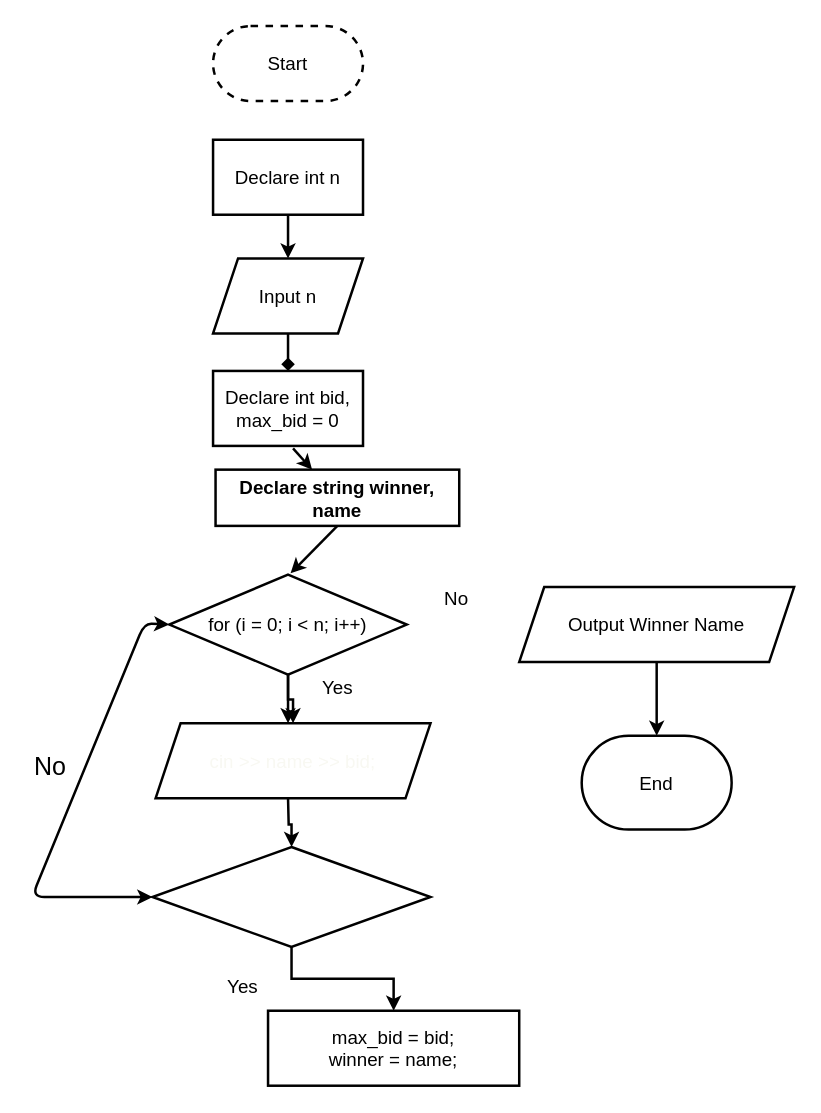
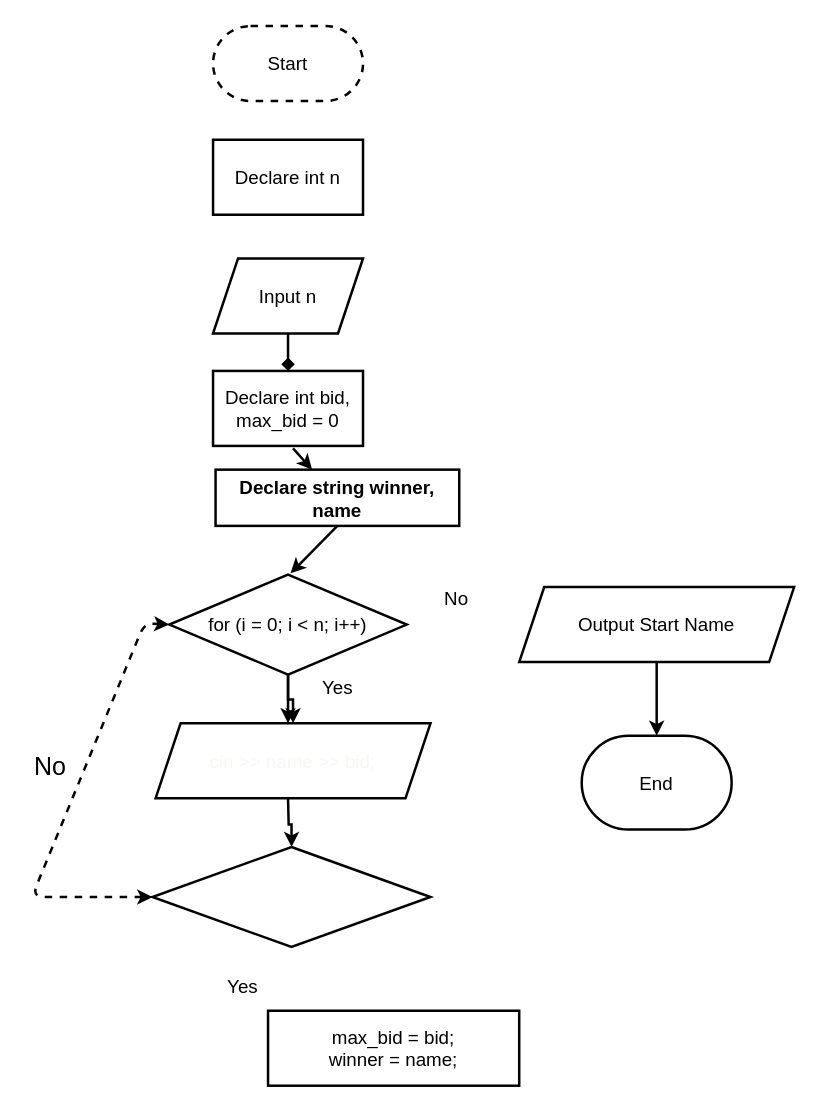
- <mxCell id="19" value="" style="edgeStyle=orthogonalEdgeStyle;rounded=0;orthogonalLoop=1;jettySize=auto;html=1;fontSize=15;strokeWidth=2;" edge="1" parent="1" source="20" target="8"><mxGeometry relative="1" as="geometry" /></mxCell>
- <mxCell id="10" value="&lt;span style=&quot;font-size: 15px;&quot;&gt;Output Winner Name&lt;/span&gt;" style="shape=parallelogram;perimeter=parallelogramPerimeter;whiteSpace=wrap;html=1;fixedSize=1;fontSize=15;strokeWidth=2;" parent="1" vertex="1"><mxGeometry x="415" y="469" width="220" height="60" as="geometry" /></mxCell>
+ <mxCell id="10" value="&lt;span style=&quot;font-size: 15px;&quot;&gt;Output Start Name&lt;/span&gt;" style="shape=parallelogram;perimeter=parallelogramPerimeter;whiteSpace=wrap;html=1;fixedSize=1;fontSize=15;strokeWidth=2;" parent="1" vertex="1"><mxGeometry x="415" y="469" width="220" height="60" as="geometry" /></mxCell>
- <mxCell id="18" value="" style="endArrow=classic;startArrow=classic;html=1;exitX=0;exitY=0.5;exitDx=0;exitDy=0;entryX=0;entryY=0.5;entryDx=0;entryDy=0;fontSize=15;strokeWidth=2;" edge="1" parent="1" source="14" target="5"><mxGeometry width="50" height="50" relative="1" as="geometry"><mxPoint x="395" y="648" as="sourcePoint" /><mxPoint x="25" y="418" as="targetPoint" /><Array as="points"><mxPoint x="25" y="717" /><mxPoint x="115" y="498" /></Array></mxGeometry></mxCell>
+ <mxCell id="18" value="" style="endArrow=classic;startArrow=classic;html=1;exitX=0;exitY=0.5;exitDx=0;exitDy=0;entryX=0;entryY=0.5;entryDx=0;entryDy=0;fontSize=15;strokeWidth=2;dashed=1;" edge="1" parent="1" source="14" target="5"><mxGeometry width="50" height="50" relative="1" as="geometry"><mxPoint x="395" y="648" as="sourcePoint" /><mxPoint x="25" y="418" as="targetPoint" /><Array as="points"><mxPoint x="25" y="717" /><mxPoint x="115" y="498" /></Array></mxGeometry></mxCell>
- <mxCell id="13" value="" style="edgeStyle=orthogonalEdgeStyle;rounded=0;orthogonalLoop=1;jettySize=auto;html=1;fontSize=15;strokeWidth=2;" edge="1" parent="1" source="14" target="16"><mxGeometry relative="1" as="geometry" /></mxCell>
